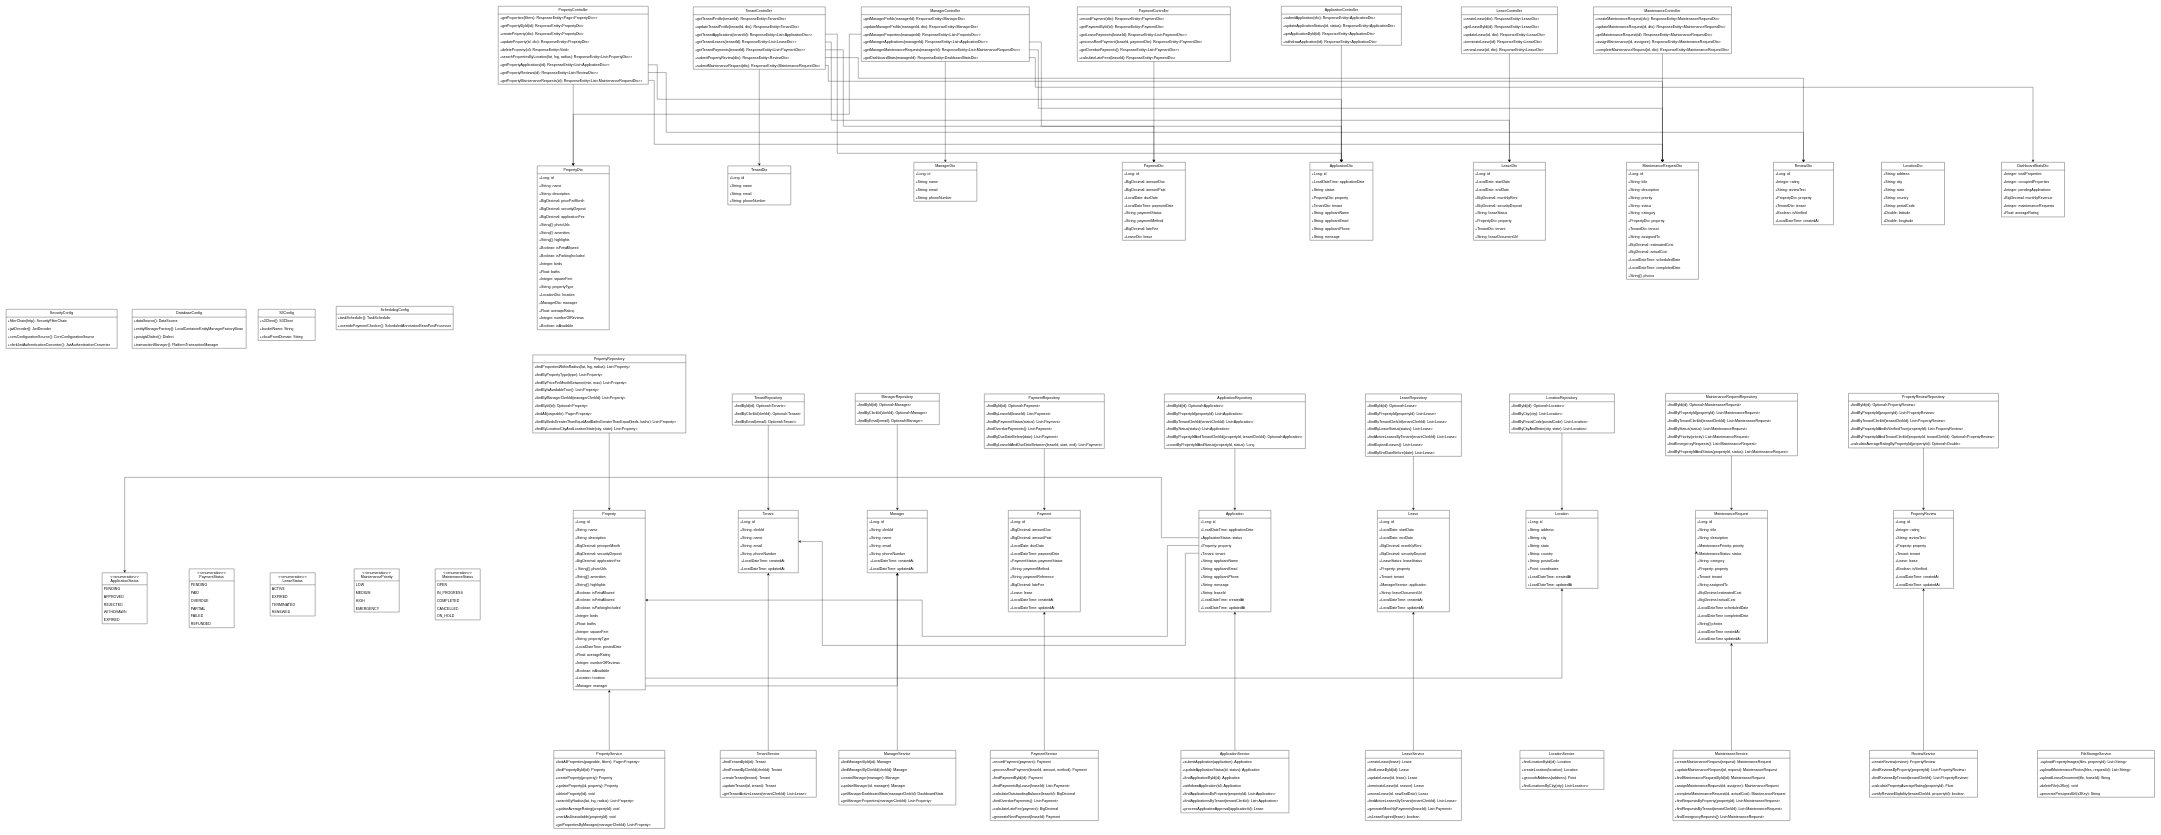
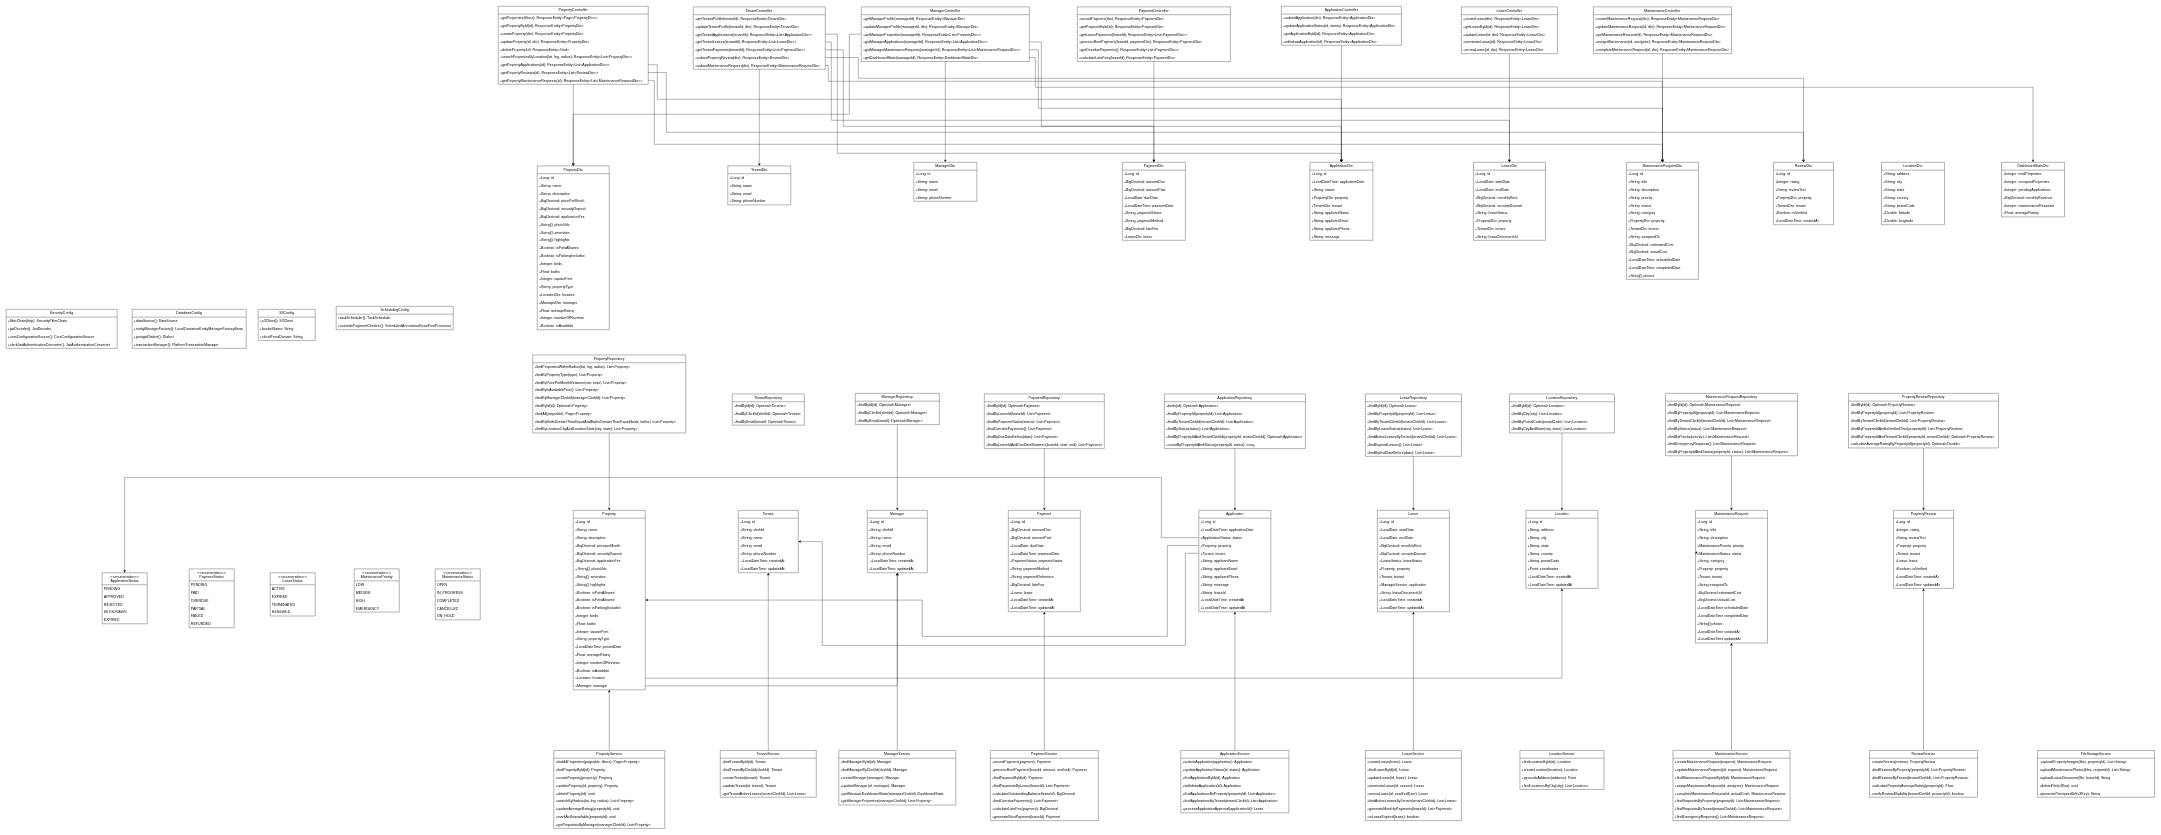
- <mxCell id="267" value="+findById(id): Optional&amp;lt;Application&amp;gt;" style="text;strokeColor=none;fillColor=none;align=left;verticalAlign=top;spacingLeft=4;spacingRight=4;overflow=hidden;rotatable=0;points=[[0,0.5],[1,0.5]];portConstraint=eastwest;whiteSpace=wrap;html=1;" vertex="1" parent="266"><mxGeometry y="26" width="470" height="26" as="geometry" /></mxCell>
+ <mxCell id="267" value="+beds(id): Optional&amp;lt;Application&amp;gt;" style="text;strokeColor=none;fillColor=none;align=left;verticalAlign=top;spacingLeft=4;spacingRight=4;overflow=hidden;rotatable=0;points=[[0,0.5],[1,0.5]];portConstraint=eastwest;whiteSpace=wrap;html=1;" vertex="1" parent="266"><mxGeometry y="26" width="470" height="26" as="geometry" /></mxCell>
- <mxCell id="273" style="edgeStyle=orthogonalEdgeStyle;rounded=0;orthogonalLoop=1;jettySize=auto;html=1;" edge="1" parent="1" source="274" target="110"><mxGeometry relative="1" as="geometry" /></mxCell>
